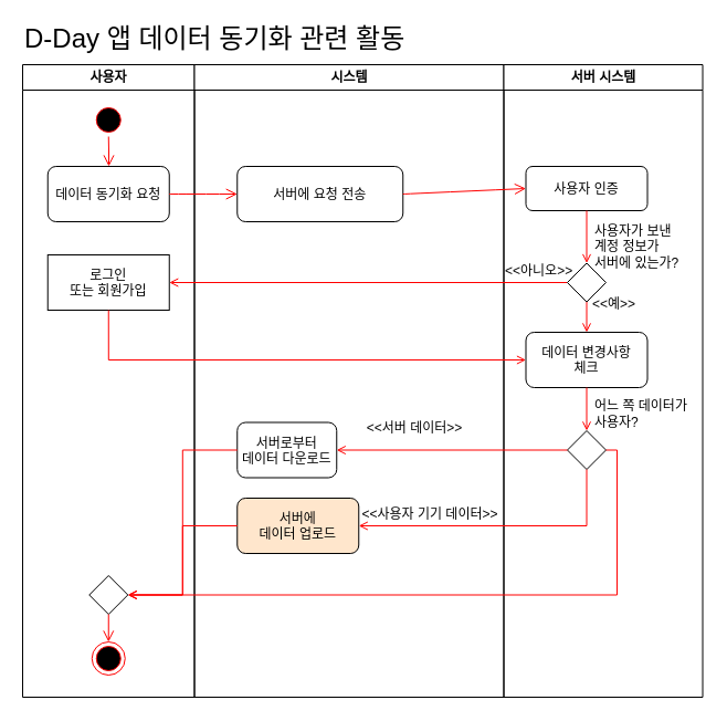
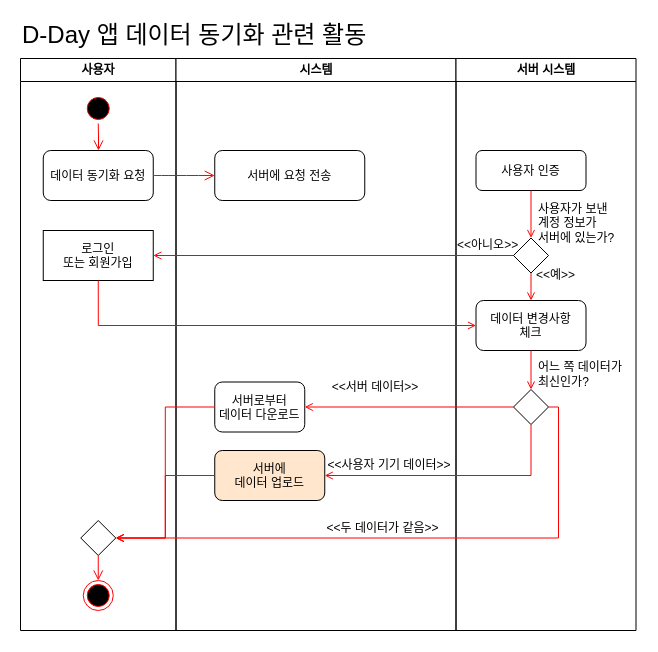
- <mxCell id="33" value="" style="edgeStyle=none;curved=1;rounded=0;orthogonalLoop=1;jettySize=auto;html=1;fontSize=12;startSize=8;endSize=8;strokeColor=#FF0000;endArrow=open;endFill=0;entryX=0;entryY=0.5;entryDx=0;entryDy=0;exitX=1;exitY=0.5;exitDx=0;exitDy=0;" edge="1" parent="1" source="10" target="20"><mxGeometry relative="1" as="geometry"><mxPoint x="163" y="185" as="sourcePoint" /><mxPoint x="226" y="185" as="targetPoint" /></mxGeometry></mxCell>
- <mxCell id="30" value="어느 쪽 데이터가&lt;div&gt;사용자?&lt;/div&gt;" style="text;html=1;align=left;verticalAlign=middle;whiteSpace=wrap;rounded=0;" parent="17" vertex="1"><mxGeometry x="80.5" y="301" width="89.5" height="30" as="geometry" /></mxCell>
+ <mxCell id="30" value="어느 쪽 데이터가&lt;div&gt;최신인가?&lt;/div&gt;" style="text;html=1;align=left;verticalAlign=middle;whiteSpace=wrap;rounded=0;" parent="17" vertex="1"><mxGeometry x="80.5" y="301" width="89.5" height="30" as="geometry" /></mxCell>
+ <mxCell id="11" value="&amp;lt;&amp;lt;두 데이터가 같음&amp;gt;&amp;gt;" style="text;html=1;align=center;verticalAlign=middle;whiteSpace=wrap;rounded=0;" parent="9" vertex="1"><mxGeometry x="148.75" y="455" width="117" height="30" as="geometry" /></mxCell>
